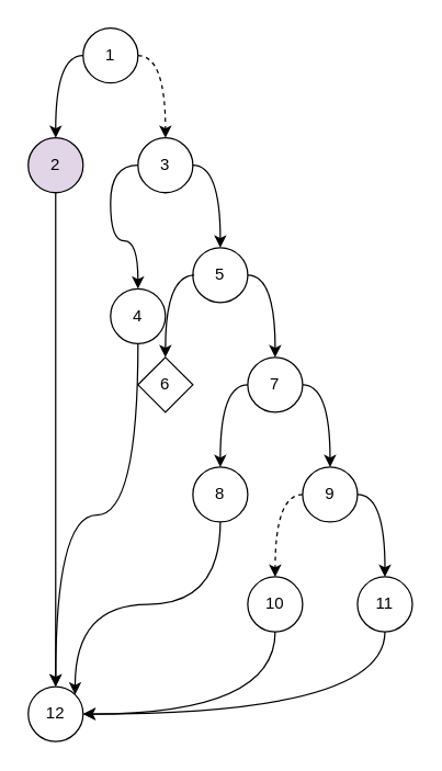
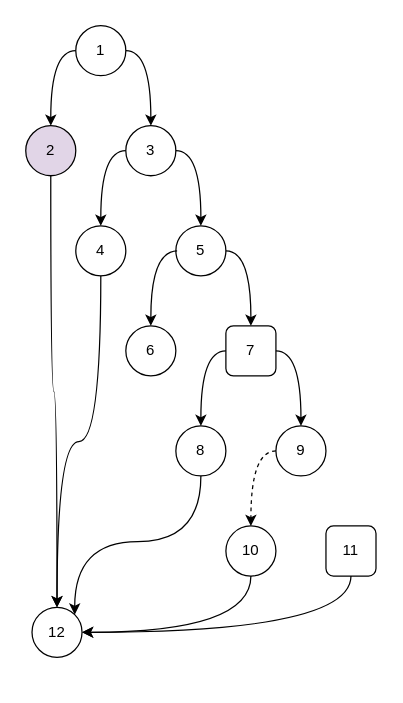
- <mxCell id="2" style="edgeStyle=orthogonalEdgeStyle;rounded=0;orthogonalLoop=1;jettySize=auto;html=1;entryX=0.5;entryY=0;entryDx=0;entryDy=0;exitX=1;exitY=0.5;exitDx=0;exitDy=0;curved=1;dashed=1;" edge="1" parent="1" source="3" target="5"><mxGeometry relative="1" as="geometry" /></mxCell>
+ <mxCell id="2" style="edgeStyle=orthogonalEdgeStyle;rounded=0;orthogonalLoop=1;jettySize=auto;html=1;entryX=0.5;entryY=0;entryDx=0;entryDy=0;exitX=1;exitY=0.5;exitDx=0;exitDy=0;curved=1;" edge="1" parent="1" source="3" target="5"><mxGeometry relative="1" as="geometry" /></mxCell>
- <mxCell id="6" value="4" style="ellipse;whiteSpace=wrap;html=1;aspect=fixed;" vertex="1" parent="1"><mxGeometry x="80" y="210" width="40" height="40" as="geometry" /></mxCell>
+ <mxCell id="6" value="4" style="ellipse;whiteSpace=wrap;html=1;aspect=fixed;" vertex="1" parent="1"><mxGeometry x="60" y="180" width="40" height="40" as="geometry" /></mxCell>
- <mxCell id="8" value="6" style="rhombus;whiteSpace=wrap;html=1;aspect=fixed;" vertex="1" parent="1"><mxGeometry x="100" y="260" width="40" height="40" as="geometry" /></mxCell>
+ <mxCell id="8" value="6" style="ellipse;whiteSpace=wrap;html=1;aspect=fixed;" vertex="1" parent="1"><mxGeometry x="100" y="260" width="40" height="40" as="geometry" /></mxCell>
- <mxCell id="9" value="7" style="ellipse;whiteSpace=wrap;html=1;aspect=fixed;" vertex="1" parent="1"><mxGeometry x="180" y="260" width="40" height="40" as="geometry" /></mxCell>
+ <mxCell id="9" value="7" style="whiteSpace=wrap;html=1;aspect=fixed;rounded=1;" vertex="1" parent="1"><mxGeometry x="180" y="260" width="40" height="40" as="geometry" /></mxCell>
- <mxCell id="21" style="edgeStyle=orthogonalEdgeStyle;rounded=0;orthogonalLoop=1;jettySize=auto;html=1;entryX=0.5;entryY=0;entryDx=0;entryDy=0;exitX=1;exitY=0.5;exitDx=0;exitDy=0;curved=1;" edge="1" parent="1" source="11" target="13"><mxGeometry relative="1" as="geometry"><mxPoint x="230" y="290" as="sourcePoint" /><mxPoint x="250" y="350" as="targetPoint" /></mxGeometry></mxCell>
- <mxCell id="13" value="11" style="ellipse;whiteSpace=wrap;html=1;aspect=fixed;" vertex="1" parent="1"><mxGeometry x="260" y="420" width="40" height="40" as="geometry" /></mxCell>
+ <mxCell id="13" value="11" style="whiteSpace=wrap;html=1;aspect=fixed;rounded=1;" vertex="1" parent="1"><mxGeometry x="260" y="420" width="40" height="40" as="geometry" /></mxCell>
- <mxCell id="23" value="12" style="ellipse;whiteSpace=wrap;html=1;aspect=fixed;" vertex="1" parent="1"><mxGeometry x="20" y="500" width="40" height="40" as="geometry" /></mxCell>
+ <mxCell id="23" value="12" style="ellipse;whiteSpace=wrap;html=1;aspect=fixed;" vertex="1" parent="1"><mxGeometry x="25" y="485" width="40" height="40" as="geometry" /></mxCell>
